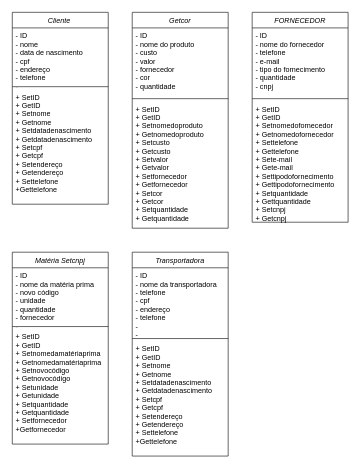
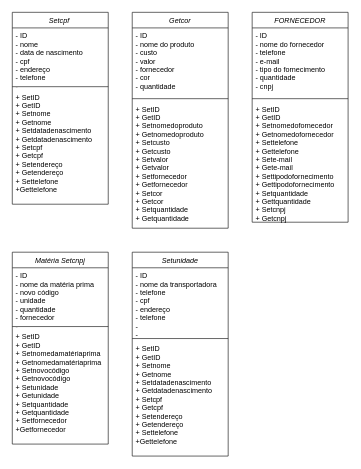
- <mxCell id="2" value="Cliente " style="swimlane;fontStyle=2;align=center;verticalAlign=top;childLayout=stackLayout;horizontal=1;startSize=26;horizontalStack=0;resizeParent=1;resizeLast=0;collapsible=1;marginBottom=0;rounded=0;shadow=0;strokeWidth=1;" parent="1" vertex="1"><mxGeometry x="20" y="20" width="160" height="320" as="geometry"><mxRectangle x="230" y="140" width="160" height="26" as="alternateBounds" /></mxGeometry></mxCell>
+ <mxCell id="2" value="Setcpf " style="swimlane;fontStyle=2;align=center;verticalAlign=top;childLayout=stackLayout;horizontal=1;startSize=26;horizontalStack=0;resizeParent=1;resizeLast=0;collapsible=1;marginBottom=0;rounded=0;shadow=0;strokeWidth=1;" parent="1" vertex="1"><mxGeometry x="20" y="20" width="160" height="320" as="geometry"><mxRectangle x="230" y="140" width="160" height="26" as="alternateBounds" /></mxGeometry></mxCell>
- <mxCell id="6" value="Transportadora" style="swimlane;fontStyle=2;align=center;verticalAlign=top;childLayout=stackLayout;horizontal=1;startSize=26;horizontalStack=0;resizeParent=1;resizeLast=0;collapsible=1;marginBottom=0;rounded=0;shadow=0;strokeWidth=1;" parent="1" vertex="1"><mxGeometry x="220" y="420" width="160" height="340" as="geometry"><mxRectangle x="230" y="140" width="160" height="26" as="alternateBounds" /></mxGeometry></mxCell>
+ <mxCell id="6" value="Setunidade" style="swimlane;fontStyle=2;align=center;verticalAlign=top;childLayout=stackLayout;horizontal=1;startSize=26;horizontalStack=0;resizeParent=1;resizeLast=0;collapsible=1;marginBottom=0;rounded=0;shadow=0;strokeWidth=1;" parent="1" vertex="1"><mxGeometry x="220" y="420" width="160" height="340" as="geometry"><mxRectangle x="230" y="140" width="160" height="26" as="alternateBounds" /></mxGeometry></mxCell>
